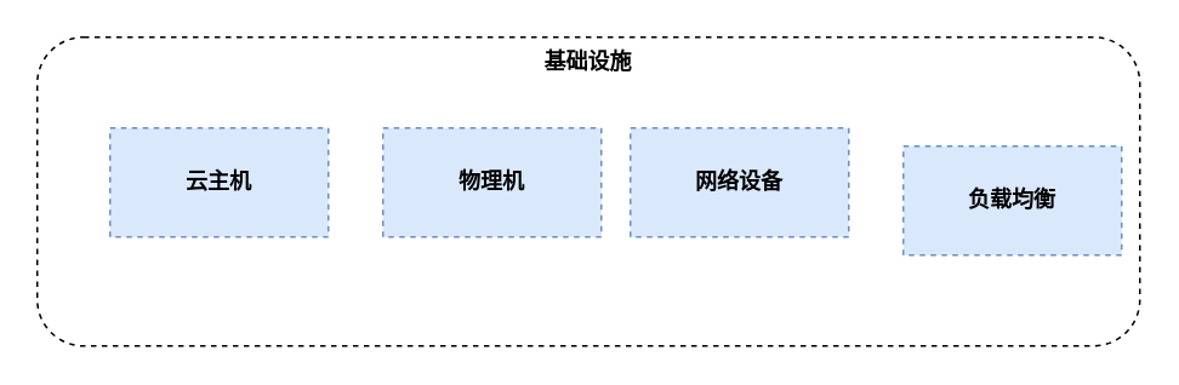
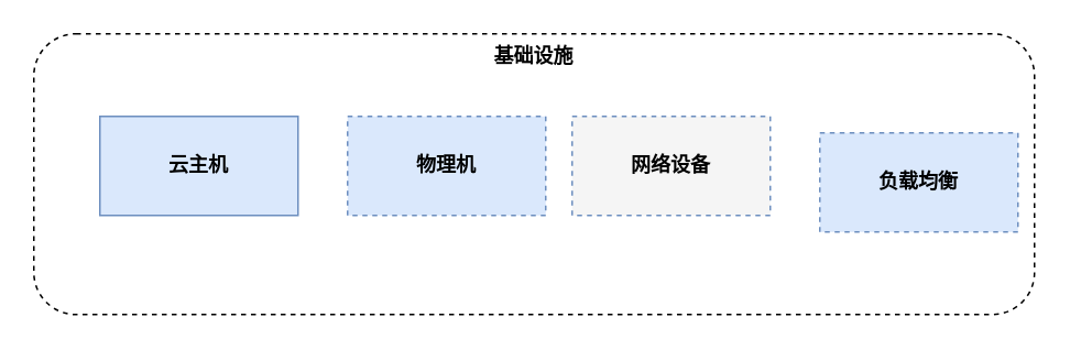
- <mxCell id="3" value="云主机 " style="rounded=0;whiteSpace=wrap;html=1;dashed=1;align=center;fontStyle=1;fillColor=#dae8fc;strokeColor=#6c8ebf;" vertex="1" parent="1"><mxGeometry x="60" y="70" width="120" height="60" as="geometry" /></mxCell>
+ <mxCell id="3" value="云主机 " style="rounded=0;whiteSpace=wrap;html=1;dashed=0;align=center;fontStyle=1;fillColor=#dae8fc;strokeColor=#6c8ebf;" vertex="1" parent="1"><mxGeometry x="60" y="70" width="120" height="60" as="geometry" /></mxCell>
- <mxCell id="5" value="网络设备" style="rounded=0;whiteSpace=wrap;html=1;dashed=1;align=center;fontStyle=1;fillColor=#dae8fc;strokeColor=#6c8ebf;" vertex="1" parent="1"><mxGeometry x="346" y="70" width="120" height="60" as="geometry" /></mxCell>
+ <mxCell id="5" value="网络设备" style="rounded=0;whiteSpace=wrap;html=1;dashed=1;align=center;fontStyle=1;fillColor=#f5f5f5;strokeColor=#6c8ebf;" vertex="1" parent="1"><mxGeometry x="346" y="70" width="120" height="60" as="geometry" /></mxCell>
